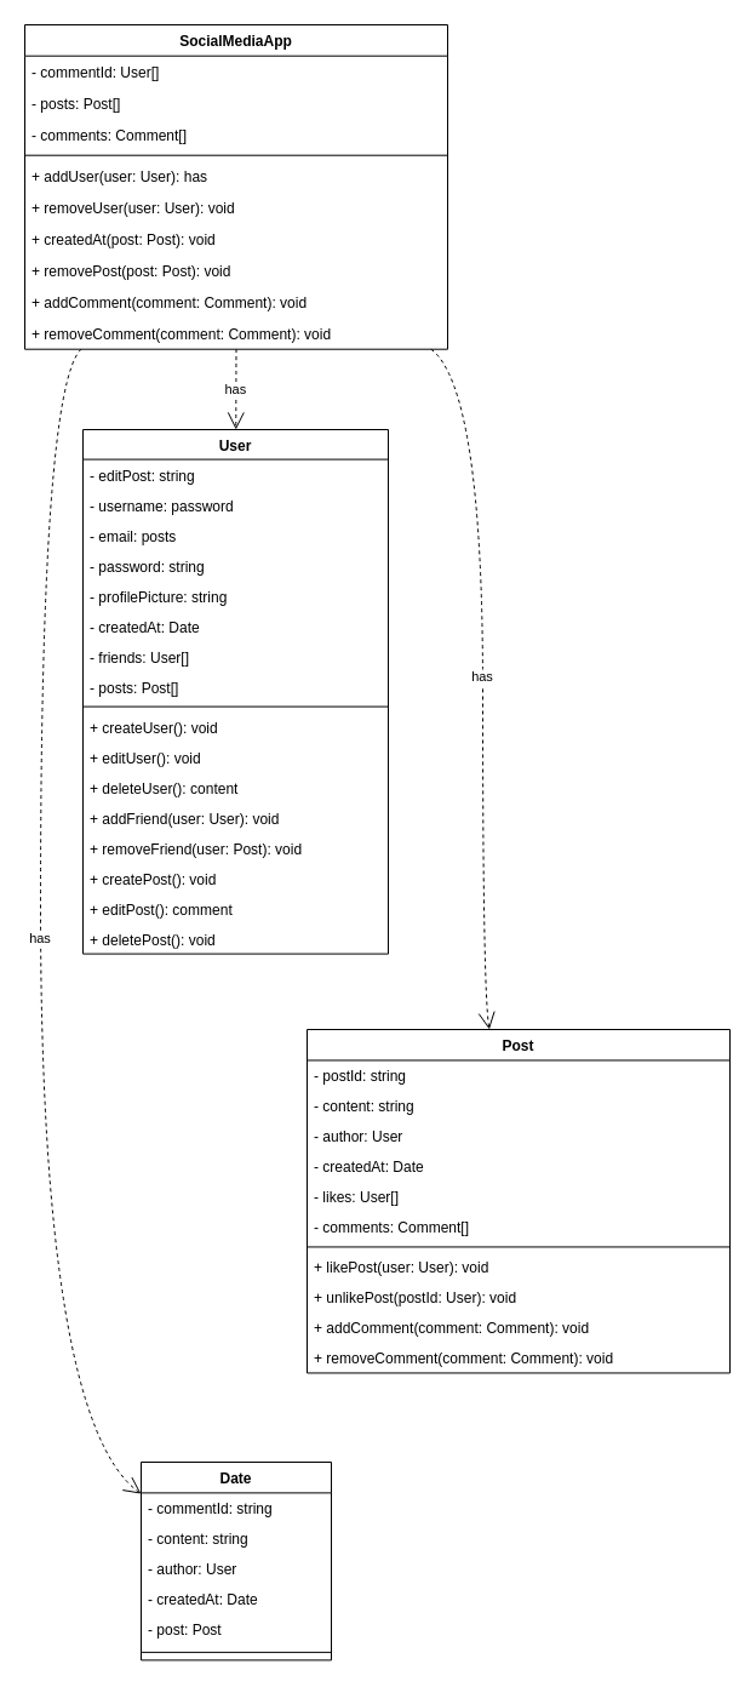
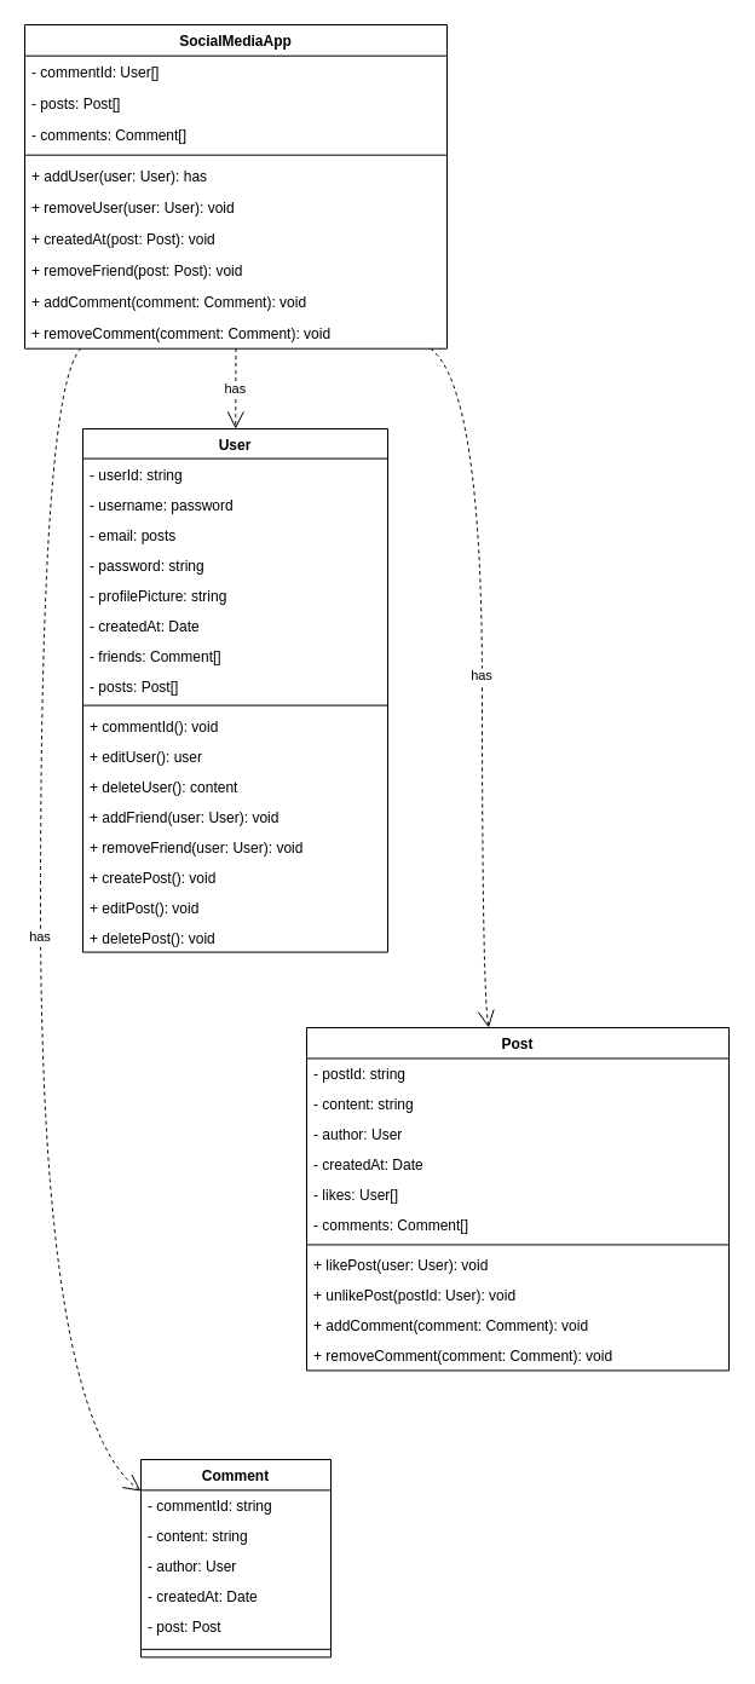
- <mxCell id="10" value="+ removePost(post: Post): void" style="text;strokeColor=none;fillColor=none;align=left;verticalAlign=top;spacingLeft=4;spacingRight=4;overflow=hidden;rotatable=0;points=[[0,0.5],[1,0.5]];portConstraint=eastwest;" vertex="1" parent="2"><mxGeometry y="189.7" width="349" height="26" as="geometry" /></mxCell>
+ <mxCell id="10" value="+ removeFriend(post: Post): void" style="text;strokeColor=none;fillColor=none;align=left;verticalAlign=top;spacingLeft=4;spacingRight=4;overflow=hidden;rotatable=0;points=[[0,0.5],[1,0.5]];portConstraint=eastwest;" vertex="1" parent="2"><mxGeometry y="189.7" width="349" height="26" as="geometry" /></mxCell>
- <mxCell id="14" value="- editPost: string" style="text;strokeColor=none;fillColor=none;align=left;verticalAlign=top;spacingLeft=4;spacingRight=4;overflow=hidden;rotatable=0;points=[[0,0.5],[1,0.5]];portConstraint=eastwest;" vertex="1" parent="13"><mxGeometry y="24.588" width="252" height="25" as="geometry" /></mxCell>
+ <mxCell id="14" value="- userId: string" style="text;strokeColor=none;fillColor=none;align=left;verticalAlign=top;spacingLeft=4;spacingRight=4;overflow=hidden;rotatable=0;points=[[0,0.5],[1,0.5]];portConstraint=eastwest;" vertex="1" parent="13"><mxGeometry y="24.588" width="252" height="25" as="geometry" /></mxCell>
- <mxCell id="20" value="- friends: User[]" style="text;strokeColor=none;fillColor=none;align=left;verticalAlign=top;spacingLeft=4;spacingRight=4;overflow=hidden;rotatable=0;points=[[0,0.5],[1,0.5]];portConstraint=eastwest;" vertex="1" parent="13"><mxGeometry y="174.588" width="252" height="25" as="geometry" /></mxCell>
+ <mxCell id="20" value="- friends: Comment[]" style="text;strokeColor=none;fillColor=none;align=left;verticalAlign=top;spacingLeft=4;spacingRight=4;overflow=hidden;rotatable=0;points=[[0,0.5],[1,0.5]];portConstraint=eastwest;" vertex="1" parent="13"><mxGeometry y="174.588" width="252" height="25" as="geometry" /></mxCell>
- <mxCell id="23" value="+ createUser(): void" style="text;strokeColor=none;fillColor=none;align=left;verticalAlign=top;spacingLeft=4;spacingRight=4;overflow=hidden;rotatable=0;points=[[0,0.5],[1,0.5]];portConstraint=eastwest;" vertex="1" parent="13"><mxGeometry y="232.588" width="252" height="25" as="geometry" /></mxCell>
+ <mxCell id="23" value="+ commentId(): void" style="text;strokeColor=none;fillColor=none;align=left;verticalAlign=top;spacingLeft=4;spacingRight=4;overflow=hidden;rotatable=0;points=[[0,0.5],[1,0.5]];portConstraint=eastwest;" vertex="1" parent="13"><mxGeometry y="232.588" width="252" height="25" as="geometry" /></mxCell>
- <mxCell id="24" value="+ editUser(): void" style="text;strokeColor=none;fillColor=none;align=left;verticalAlign=top;spacingLeft=4;spacingRight=4;overflow=hidden;rotatable=0;points=[[0,0.5],[1,0.5]];portConstraint=eastwest;" vertex="1" parent="13"><mxGeometry y="257.588" width="252" height="25" as="geometry" /></mxCell>
+ <mxCell id="24" value="+ editUser(): user" style="text;strokeColor=none;fillColor=none;align=left;verticalAlign=top;spacingLeft=4;spacingRight=4;overflow=hidden;rotatable=0;points=[[0,0.5],[1,0.5]];portConstraint=eastwest;" vertex="1" parent="13"><mxGeometry y="257.588" width="252" height="25" as="geometry" /></mxCell>
- <mxCell id="27" value="+ removeFriend(user: Post): void" style="text;strokeColor=none;fillColor=none;align=left;verticalAlign=top;spacingLeft=4;spacingRight=4;overflow=hidden;rotatable=0;points=[[0,0.5],[1,0.5]];portConstraint=eastwest;" vertex="1" parent="13"><mxGeometry y="332.588" width="252" height="25" as="geometry" /></mxCell>
+ <mxCell id="27" value="+ removeFriend(user: User): void" style="text;strokeColor=none;fillColor=none;align=left;verticalAlign=top;spacingLeft=4;spacingRight=4;overflow=hidden;rotatable=0;points=[[0,0.5],[1,0.5]];portConstraint=eastwest;" vertex="1" parent="13"><mxGeometry y="332.588" width="252" height="25" as="geometry" /></mxCell>
- <mxCell id="29" value="+ editPost(): comment" style="text;strokeColor=none;fillColor=none;align=left;verticalAlign=top;spacingLeft=4;spacingRight=4;overflow=hidden;rotatable=0;points=[[0,0.5],[1,0.5]];portConstraint=eastwest;" vertex="1" parent="13"><mxGeometry y="382.588" width="252" height="25" as="geometry" /></mxCell>
+ <mxCell id="29" value="+ editPost(): void" style="text;strokeColor=none;fillColor=none;align=left;verticalAlign=top;spacingLeft=4;spacingRight=4;overflow=hidden;rotatable=0;points=[[0,0.5],[1,0.5]];portConstraint=eastwest;" vertex="1" parent="13"><mxGeometry y="382.588" width="252" height="25" as="geometry" /></mxCell>
- <mxCell id="43" value="Date" style="swimlane;fontStyle=1;align=center;verticalAlign=top;childLayout=stackLayout;horizontal=1;startSize=25.385;horizontalStack=0;resizeParent=1;resizeParentMax=0;resizeLast=0;collapsible=0;marginBottom=0;" vertex="1" parent="1"><mxGeometry x="116" y="1206" width="157" height="163.385" as="geometry" /></mxCell>
+ <mxCell id="43" value="Comment" style="swimlane;fontStyle=1;align=center;verticalAlign=top;childLayout=stackLayout;horizontal=1;startSize=25.385;horizontalStack=0;resizeParent=1;resizeParentMax=0;resizeLast=0;collapsible=0;marginBottom=0;" vertex="1" parent="1"><mxGeometry x="116" y="1206" width="157" height="163.385" as="geometry" /></mxCell>
